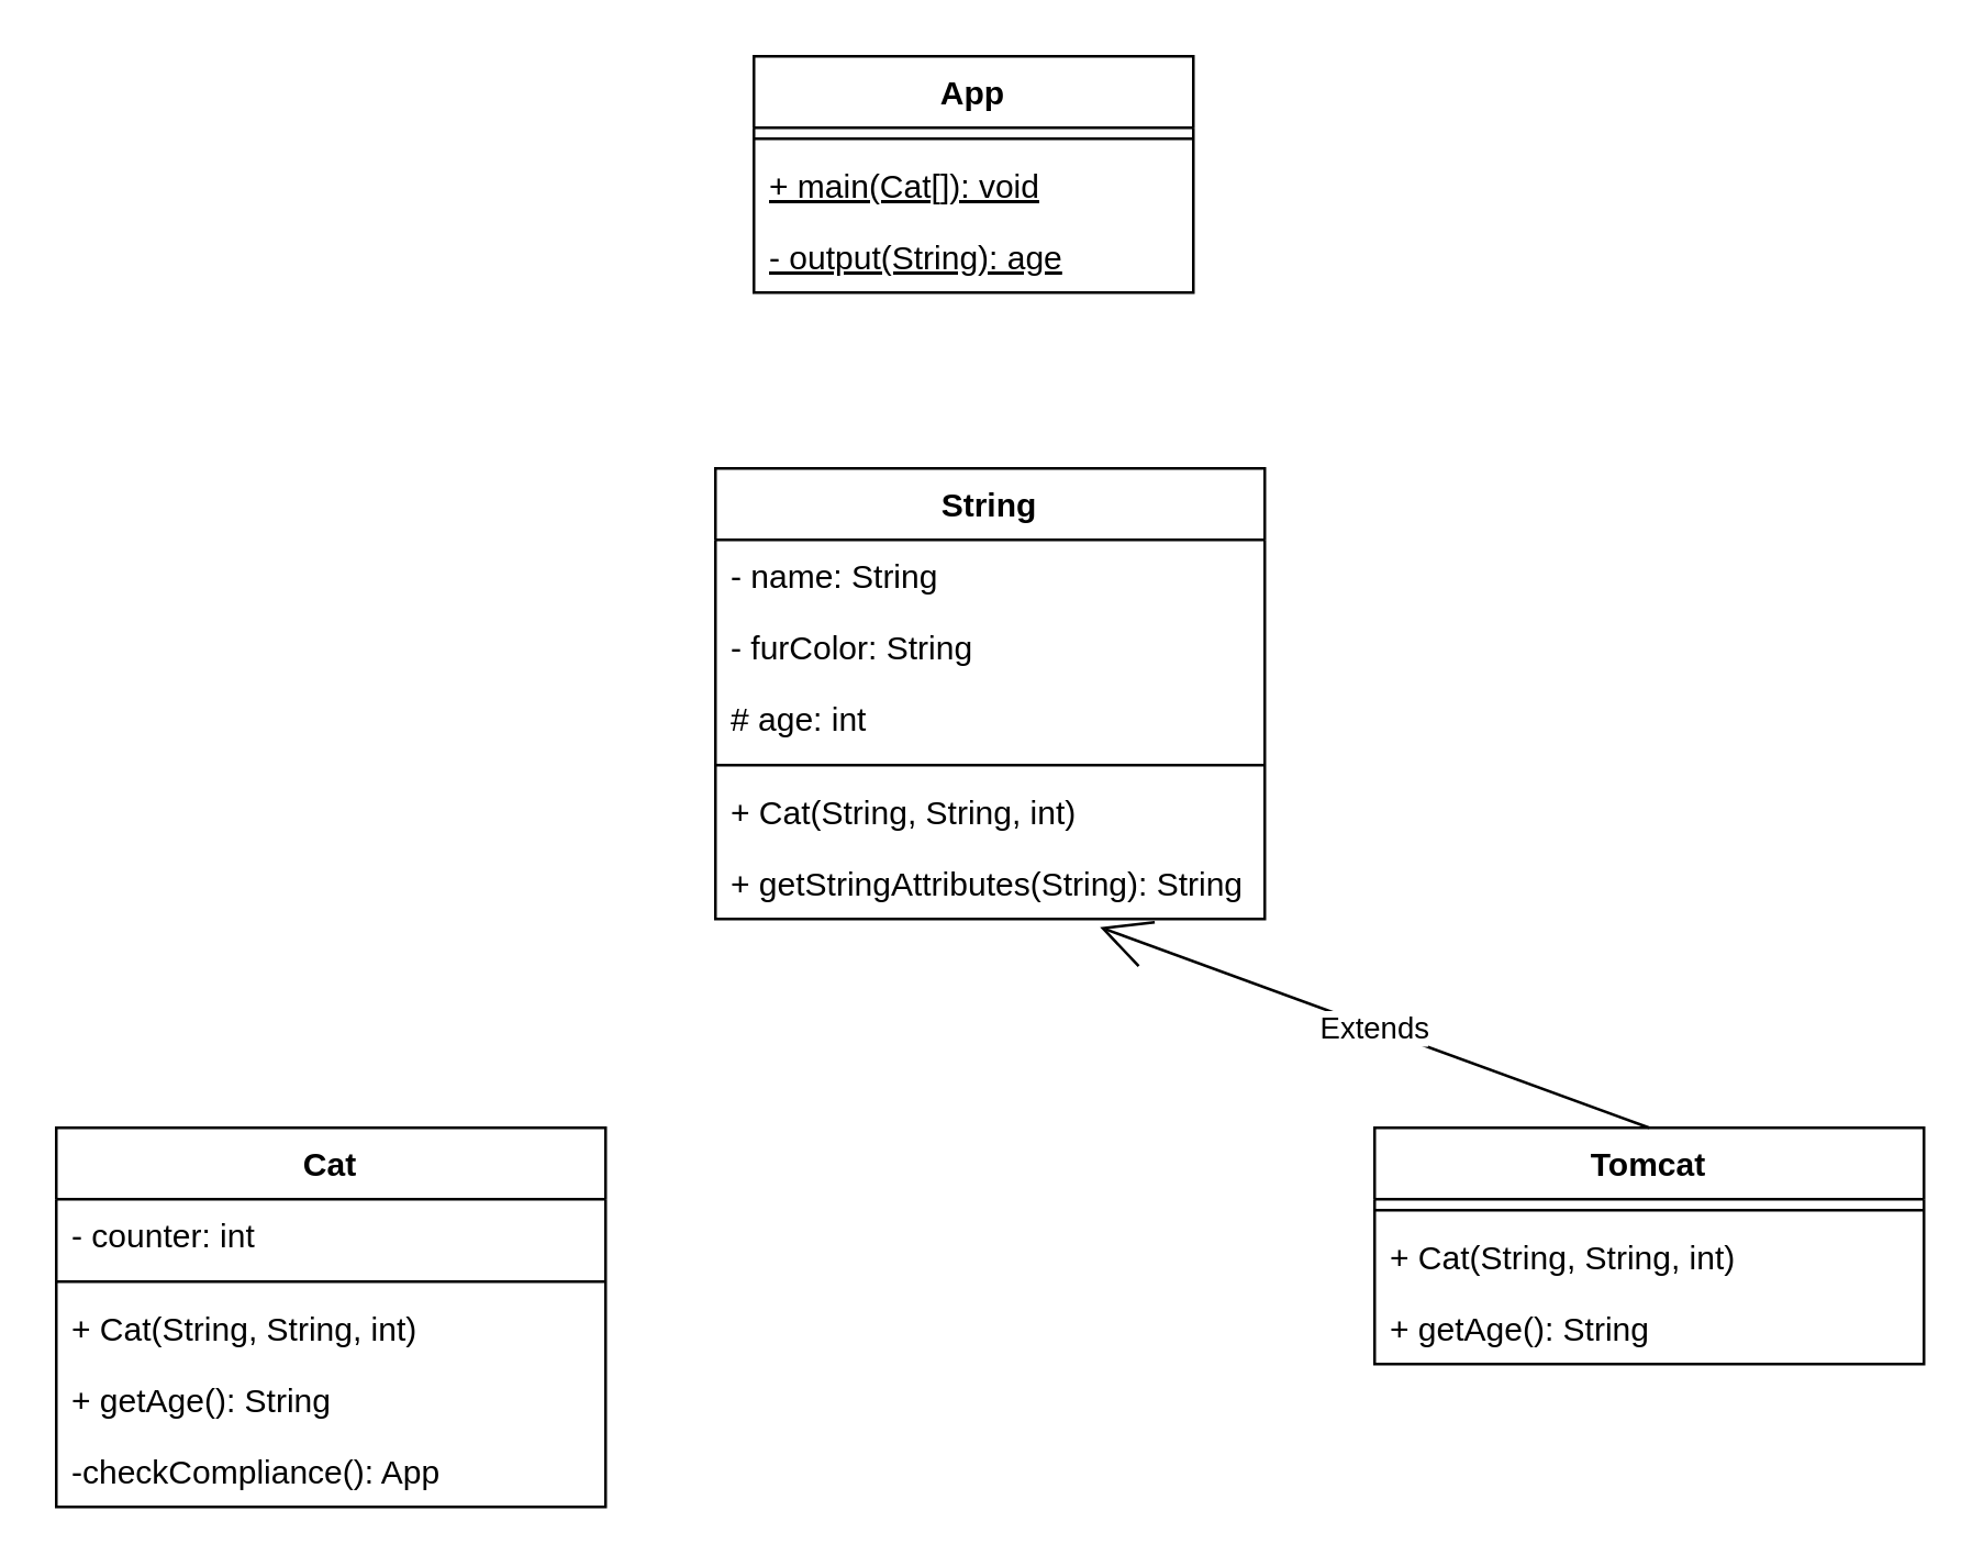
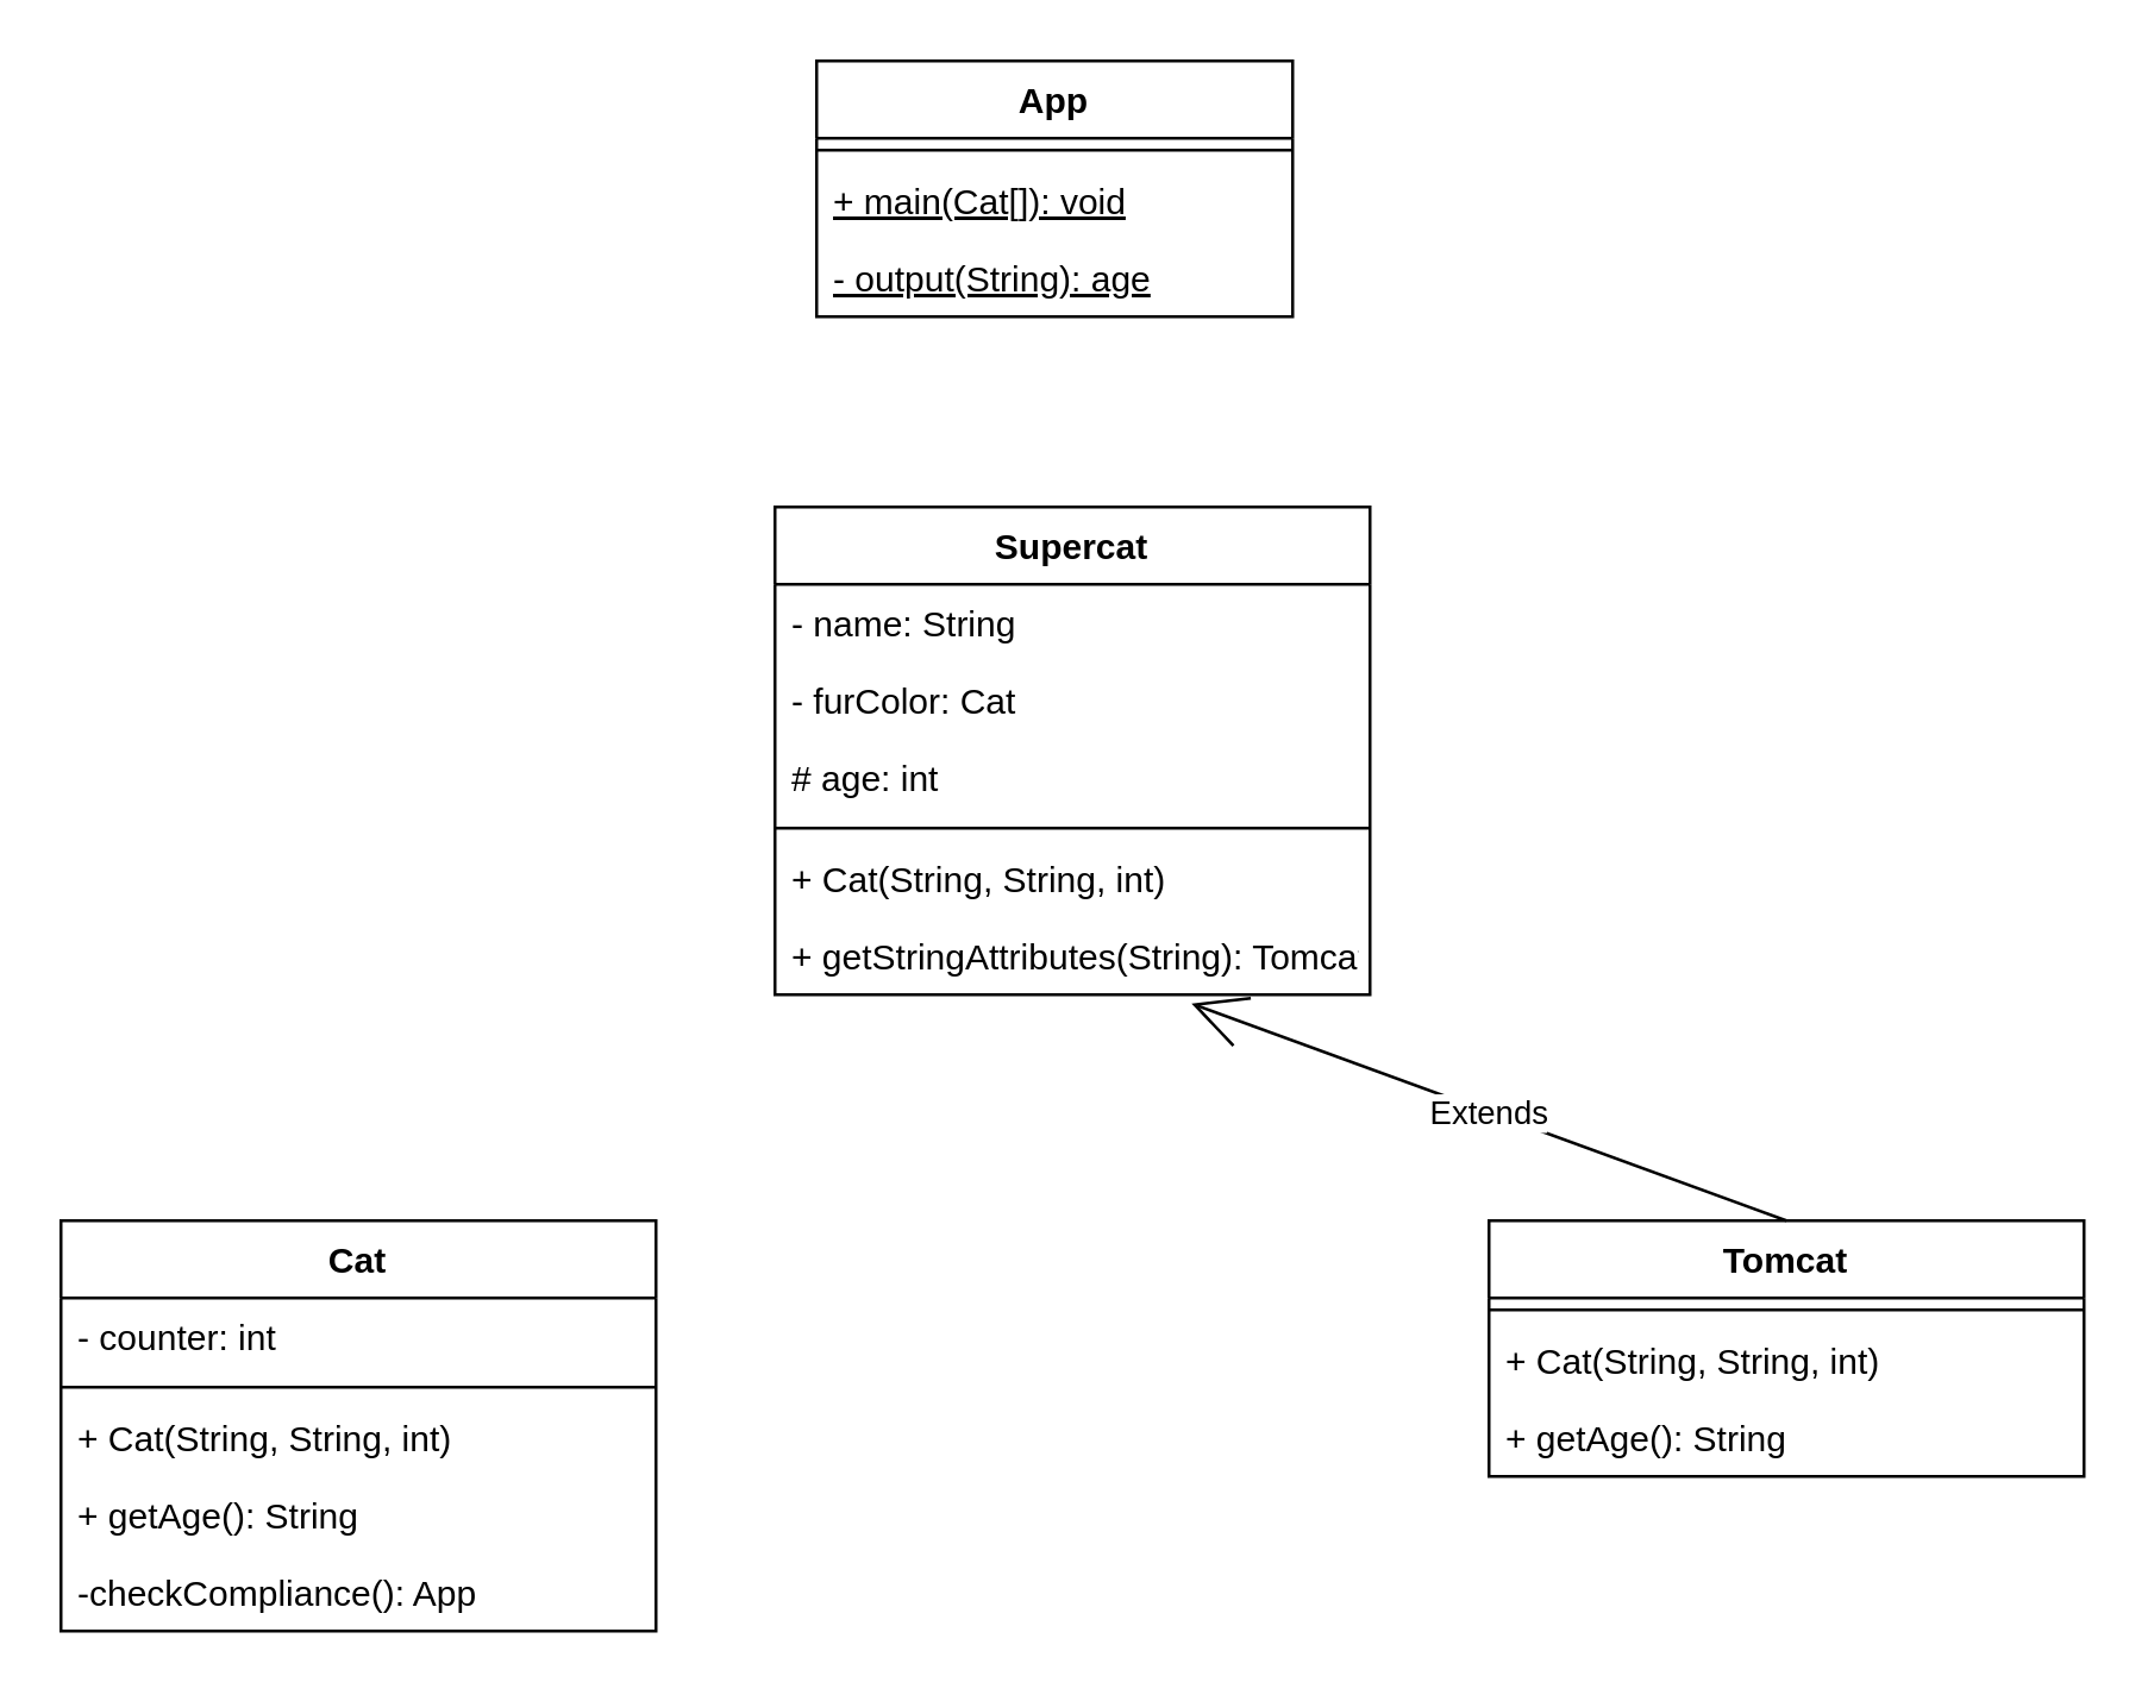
- <mxCell id="16" value="String" style="swimlane;fontStyle=1;align=center;verticalAlign=top;childLayout=stackLayout;horizontal=1;startSize=26;horizontalStack=0;resizeParent=1;resizeParentMax=0;resizeLast=0;collapsible=1;marginBottom=0;" vertex="1" parent="1"><mxGeometry x="260" y="170" width="200" height="164" as="geometry" /></mxCell>
+ <mxCell id="16" value="Supercat" style="swimlane;fontStyle=1;align=center;verticalAlign=top;childLayout=stackLayout;horizontal=1;startSize=26;horizontalStack=0;resizeParent=1;resizeParentMax=0;resizeLast=0;collapsible=1;marginBottom=0;" vertex="1" parent="1"><mxGeometry x="260" y="170" width="200" height="164" as="geometry" /></mxCell>
- <mxCell id="18" value="- furColor: String" style="text;strokeColor=none;fillColor=none;align=left;verticalAlign=top;spacingLeft=4;spacingRight=4;overflow=hidden;rotatable=0;points=[[0,0.5],[1,0.5]];portConstraint=eastwest;" vertex="1" parent="16"><mxGeometry y="52" width="200" height="26" as="geometry" /></mxCell>
+ <mxCell id="18" value="- furColor: Cat" style="text;strokeColor=none;fillColor=none;align=left;verticalAlign=top;spacingLeft=4;spacingRight=4;overflow=hidden;rotatable=0;points=[[0,0.5],[1,0.5]];portConstraint=eastwest;" vertex="1" parent="16"><mxGeometry y="52" width="200" height="26" as="geometry" /></mxCell>
- <mxCell id="22" value="+ getStringAttributes(String): String" style="text;strokeColor=none;fillColor=none;align=left;verticalAlign=top;spacingLeft=4;spacingRight=4;overflow=hidden;rotatable=0;points=[[0,0.5],[1,0.5]];portConstraint=eastwest;" vertex="1" parent="16"><mxGeometry y="138" width="200" height="26" as="geometry" /></mxCell>
+ <mxCell id="22" value="+ getStringAttributes(String): Tomcat" style="text;strokeColor=none;fillColor=none;align=left;verticalAlign=top;spacingLeft=4;spacingRight=4;overflow=hidden;rotatable=0;points=[[0,0.5],[1,0.5]];portConstraint=eastwest;" vertex="1" parent="16"><mxGeometry y="138" width="200" height="26" as="geometry" /></mxCell>
